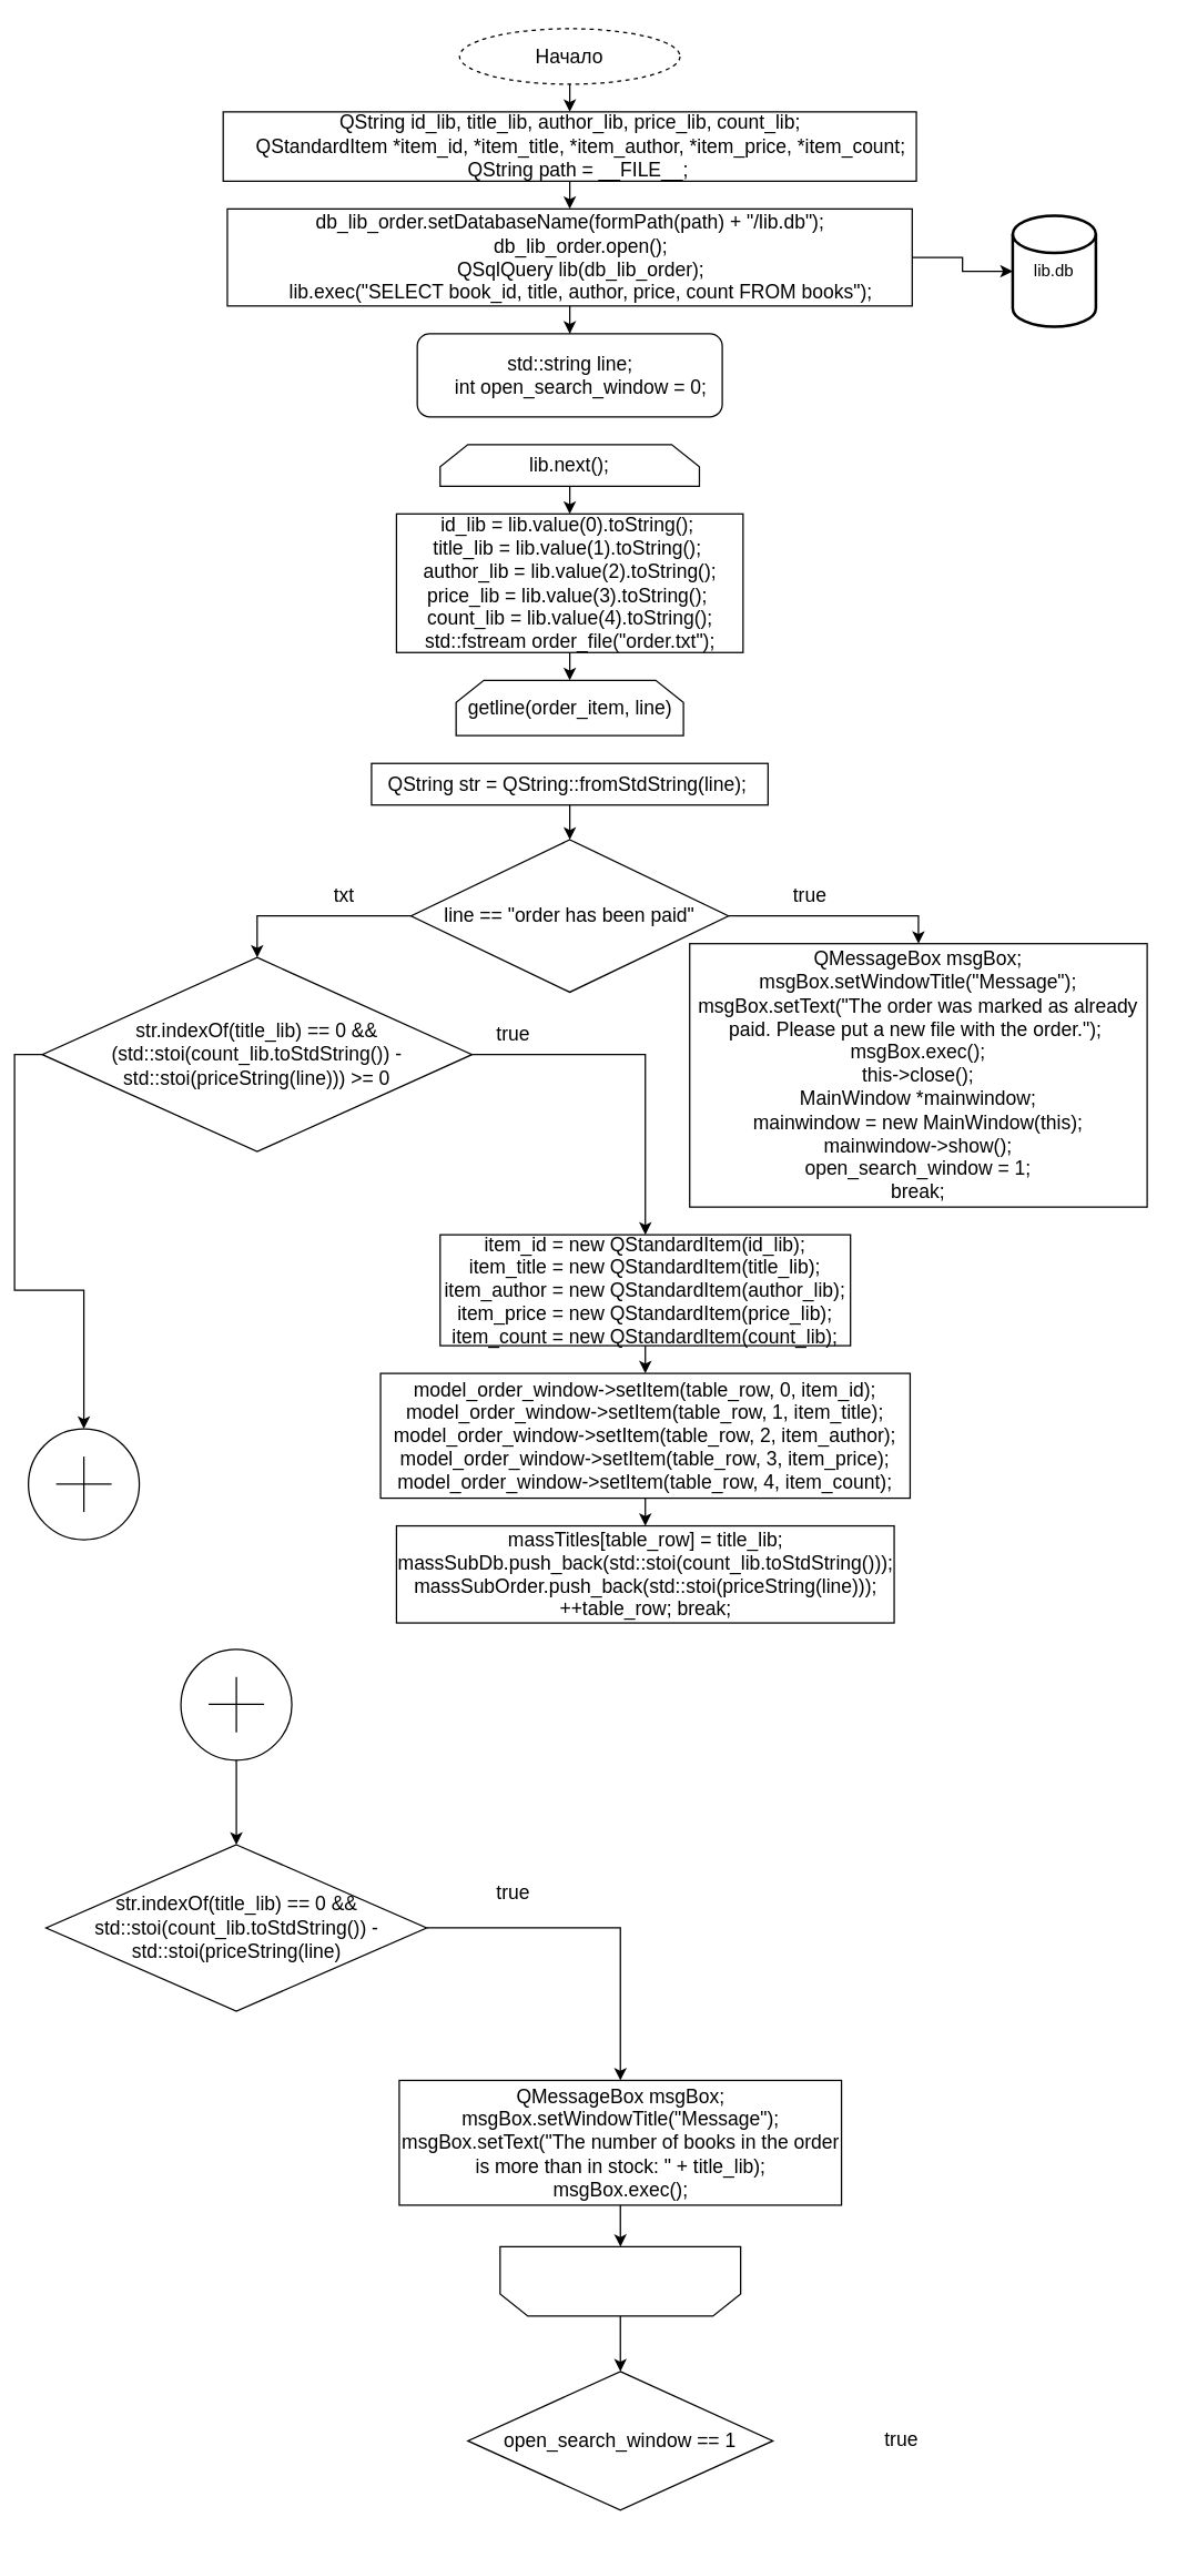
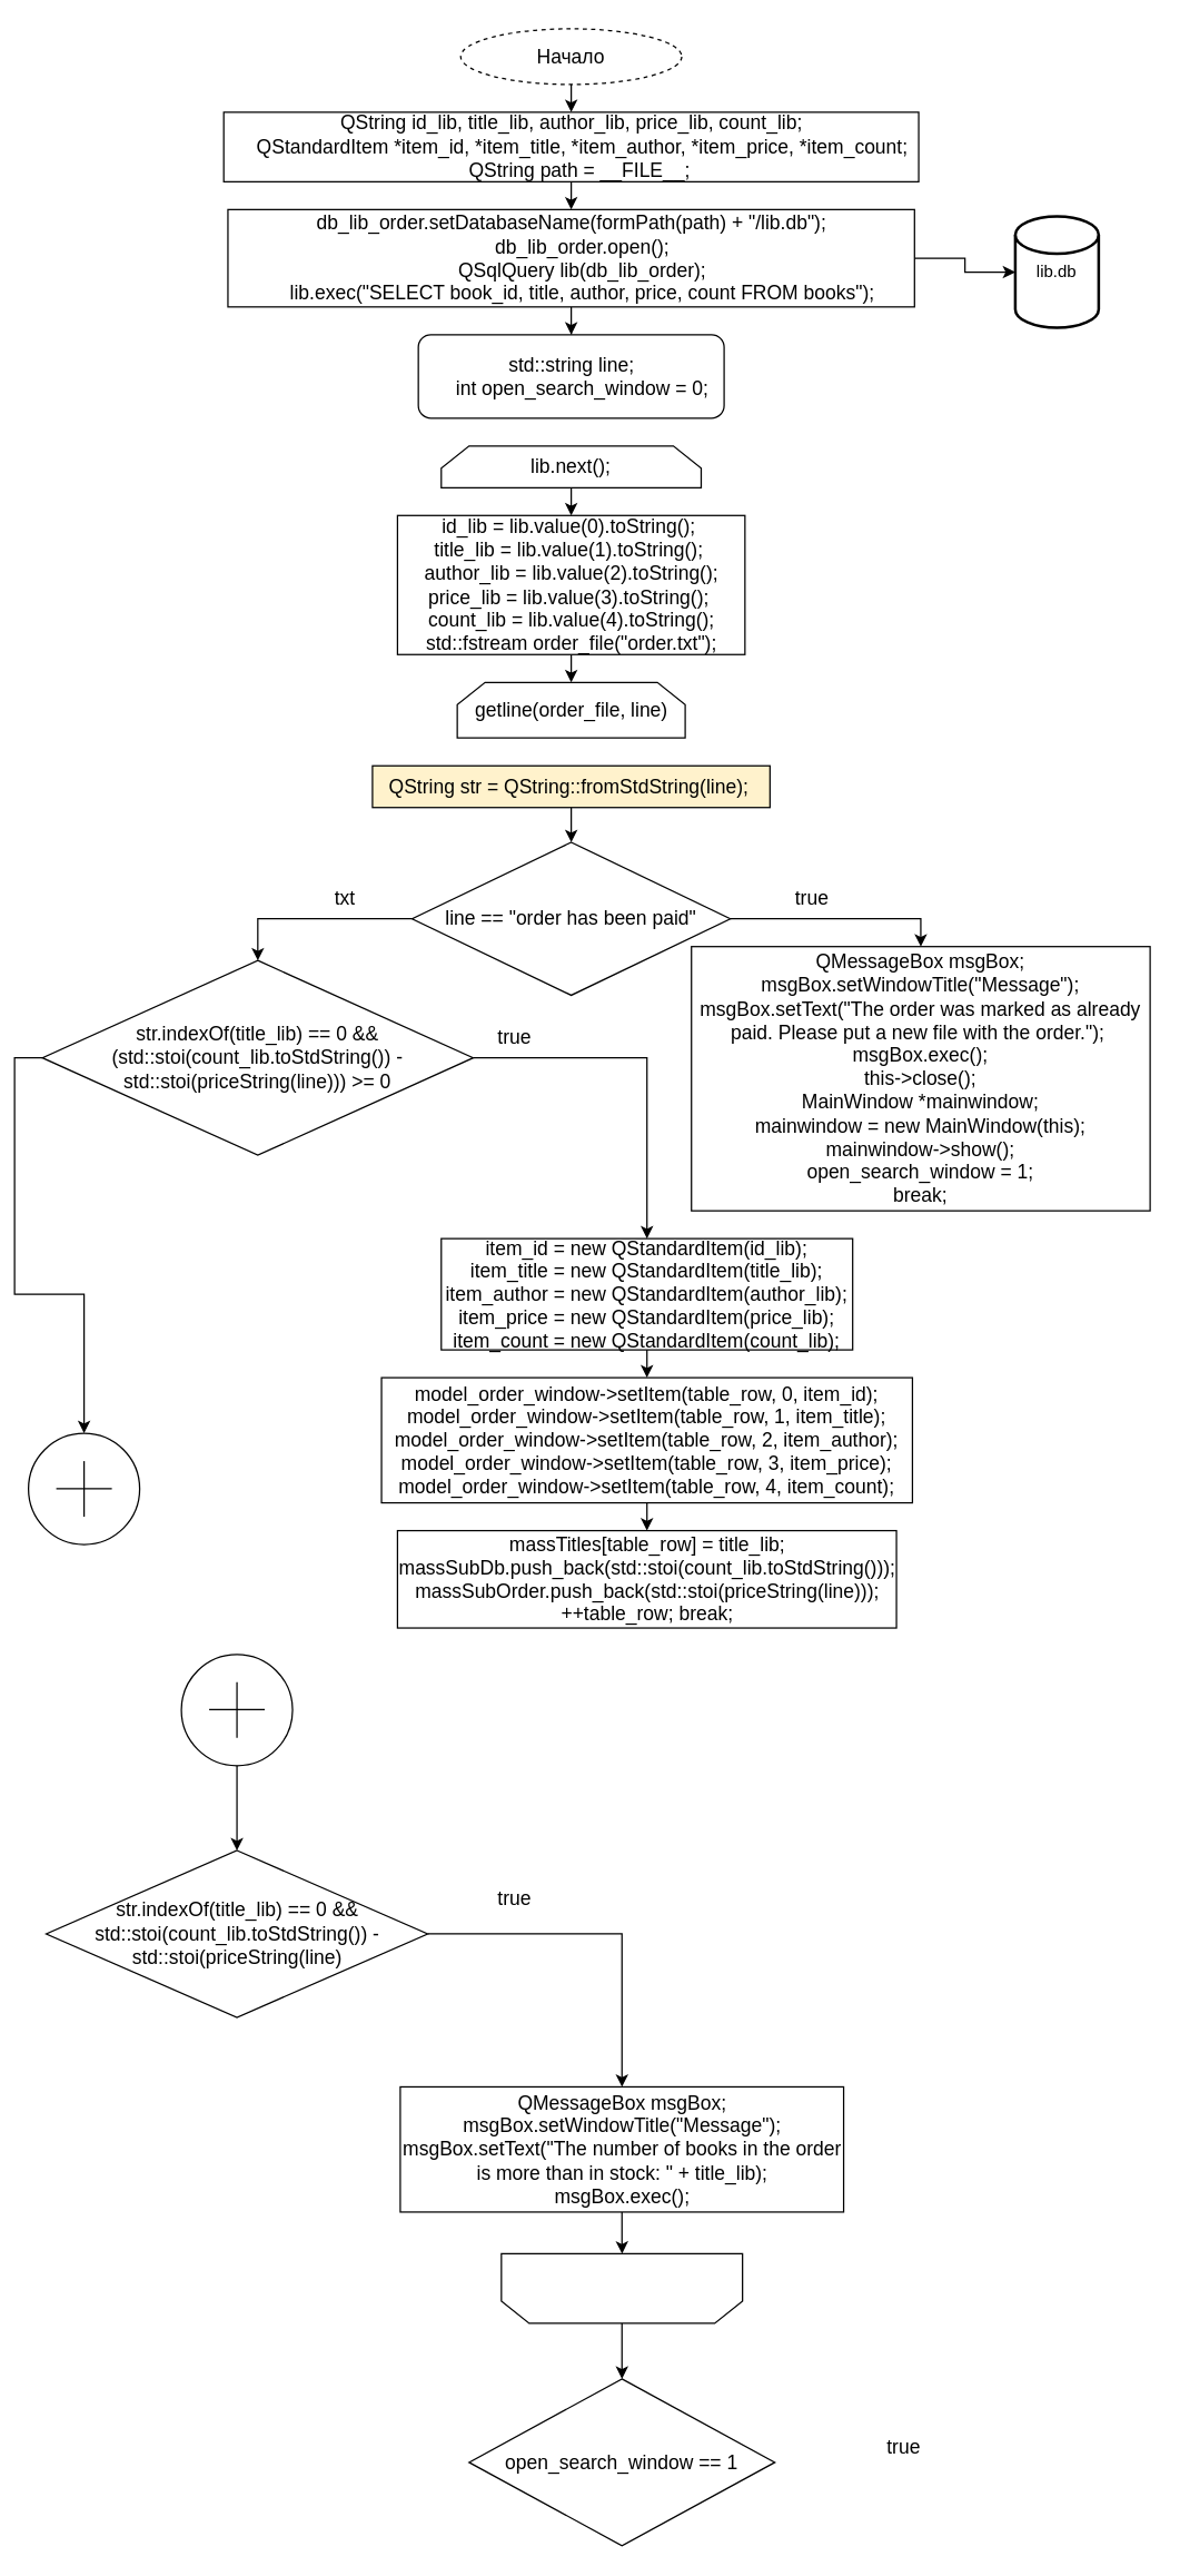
- <mxCell id="14" value="&lt;font style=&quot;font-size: 14px&quot;&gt;getline(order_item, line)&lt;/font&gt;" style="shape=loopLimit;whiteSpace=wrap;html=1;" vertex="1" parent="1"><mxGeometry x="328.5" y="490" width="164" height="40" as="geometry" /></mxCell>
+ <mxCell id="14" value="&lt;font style=&quot;font-size: 14px&quot;&gt;getline(order_file, line)&lt;/font&gt;" style="shape=loopLimit;whiteSpace=wrap;html=1;" vertex="1" parent="1"><mxGeometry x="328.5" y="490" width="164" height="40" as="geometry" /></mxCell>
- <mxCell id="19" value="&lt;font style=&quot;font-size: 14px&quot;&gt;QString str = QString::fromStdString(line);&amp;nbsp;&lt;/font&gt;" style="rounded=0;whiteSpace=wrap;html=1;" vertex="1" parent="1"><mxGeometry x="267.5" y="550" width="286" height="30" as="geometry" /></mxCell>
+ <mxCell id="19" value="&lt;font style=&quot;font-size: 14px&quot;&gt;QString str = QString::fromStdString(line);&amp;nbsp;&lt;/font&gt;" style="rounded=0;whiteSpace=wrap;html=1;fillColor=#fff2cc;" vertex="1" parent="1"><mxGeometry x="267.5" y="550" width="286" height="30" as="geometry" /></mxCell>
- <mxCell id="49" value="&lt;font style=&quot;font-size: 14px&quot;&gt;open_search_window == 1&lt;/font&gt;" style="rhombus;whiteSpace=wrap;html=1;" vertex="1" parent="1"><mxGeometry x="337" y="1710" width="220" height="100" as="geometry" /></mxCell>
+ <mxCell id="49" value="&lt;font style=&quot;font-size: 14px&quot;&gt;open_search_window == 1&lt;/font&gt;" style="rhombus;whiteSpace=wrap;html=1;" vertex="1" parent="1"><mxGeometry x="337" y="1710" width="220" height="120" as="geometry" /></mxCell>
